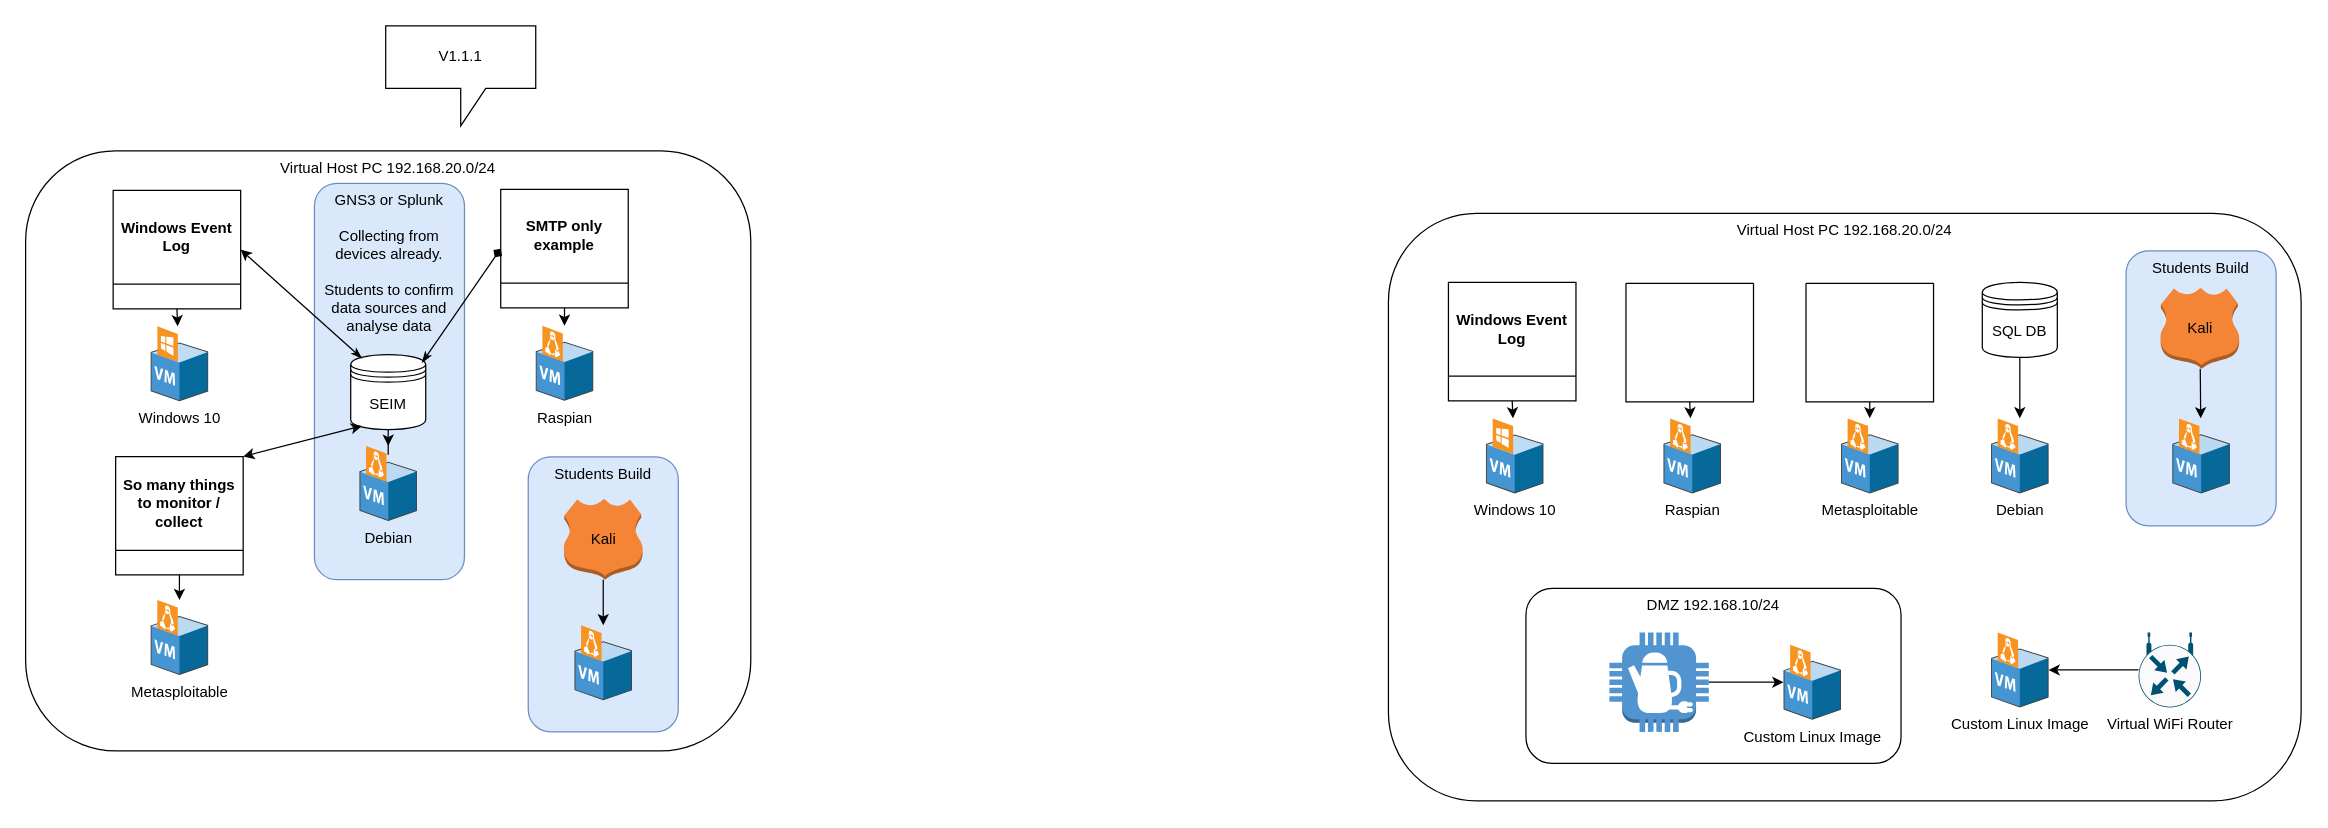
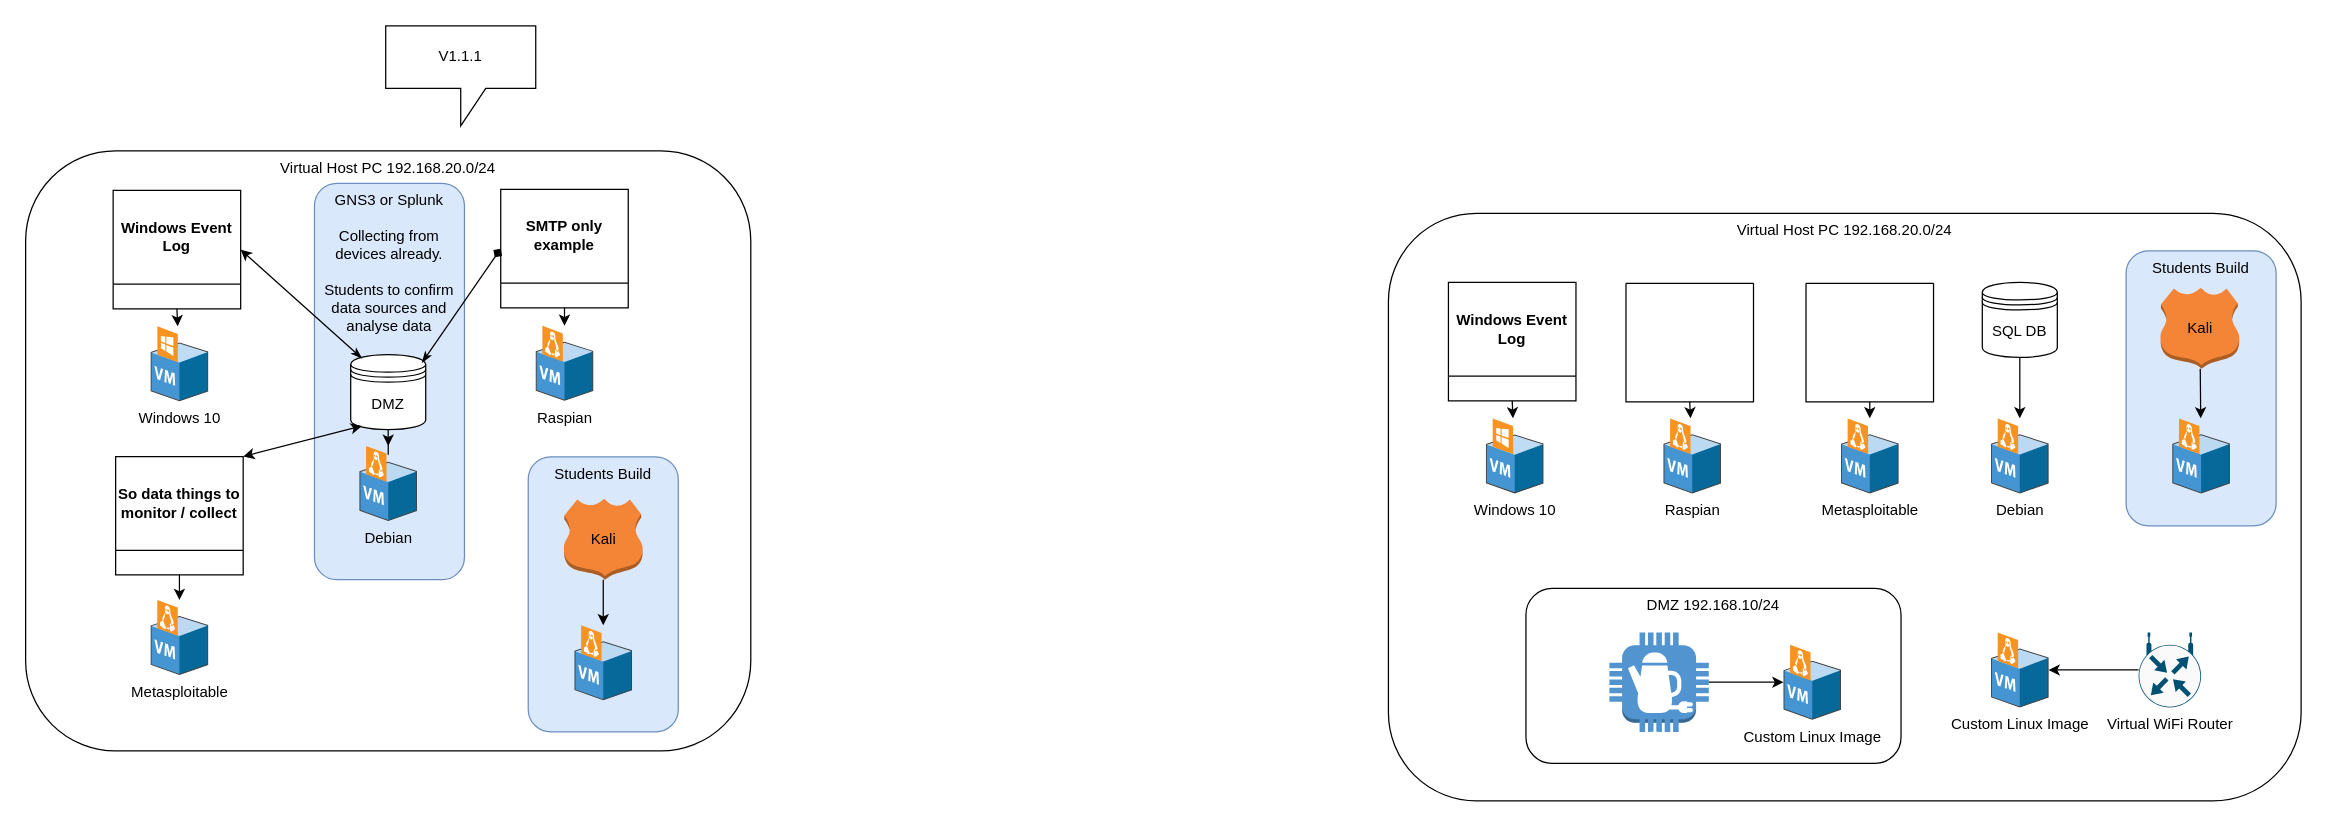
- <mxCell id="38" value="SEIM" style="shape=datastore;whiteSpace=wrap;html=1;" parent="1" vertex="1"><mxGeometry x="280" y="283" width="60" height="60" as="geometry" /></mxCell>
+ <mxCell id="38" value="DMZ" style="shape=datastore;whiteSpace=wrap;html=1;" parent="1" vertex="1"><mxGeometry x="280" y="283" width="60" height="60" as="geometry" /></mxCell>
- <mxCell id="41" value="So many things to monitor / collect" style="swimlane;startSize=75;whiteSpace=wrap;verticalAlign=middle;labelPosition=center;verticalLabelPosition=middle;align=center;" parent="1" vertex="1"><mxGeometry x="92" y="364.5" width="102" height="94.75" as="geometry" /></mxCell>
+ <mxCell id="41" value="So data things to monitor / collect" style="swimlane;startSize=75;whiteSpace=wrap;verticalAlign=middle;labelPosition=center;verticalLabelPosition=middle;align=center;" parent="1" vertex="1"><mxGeometry x="92" y="364.5" width="102" height="94.75" as="geometry" /></mxCell>
